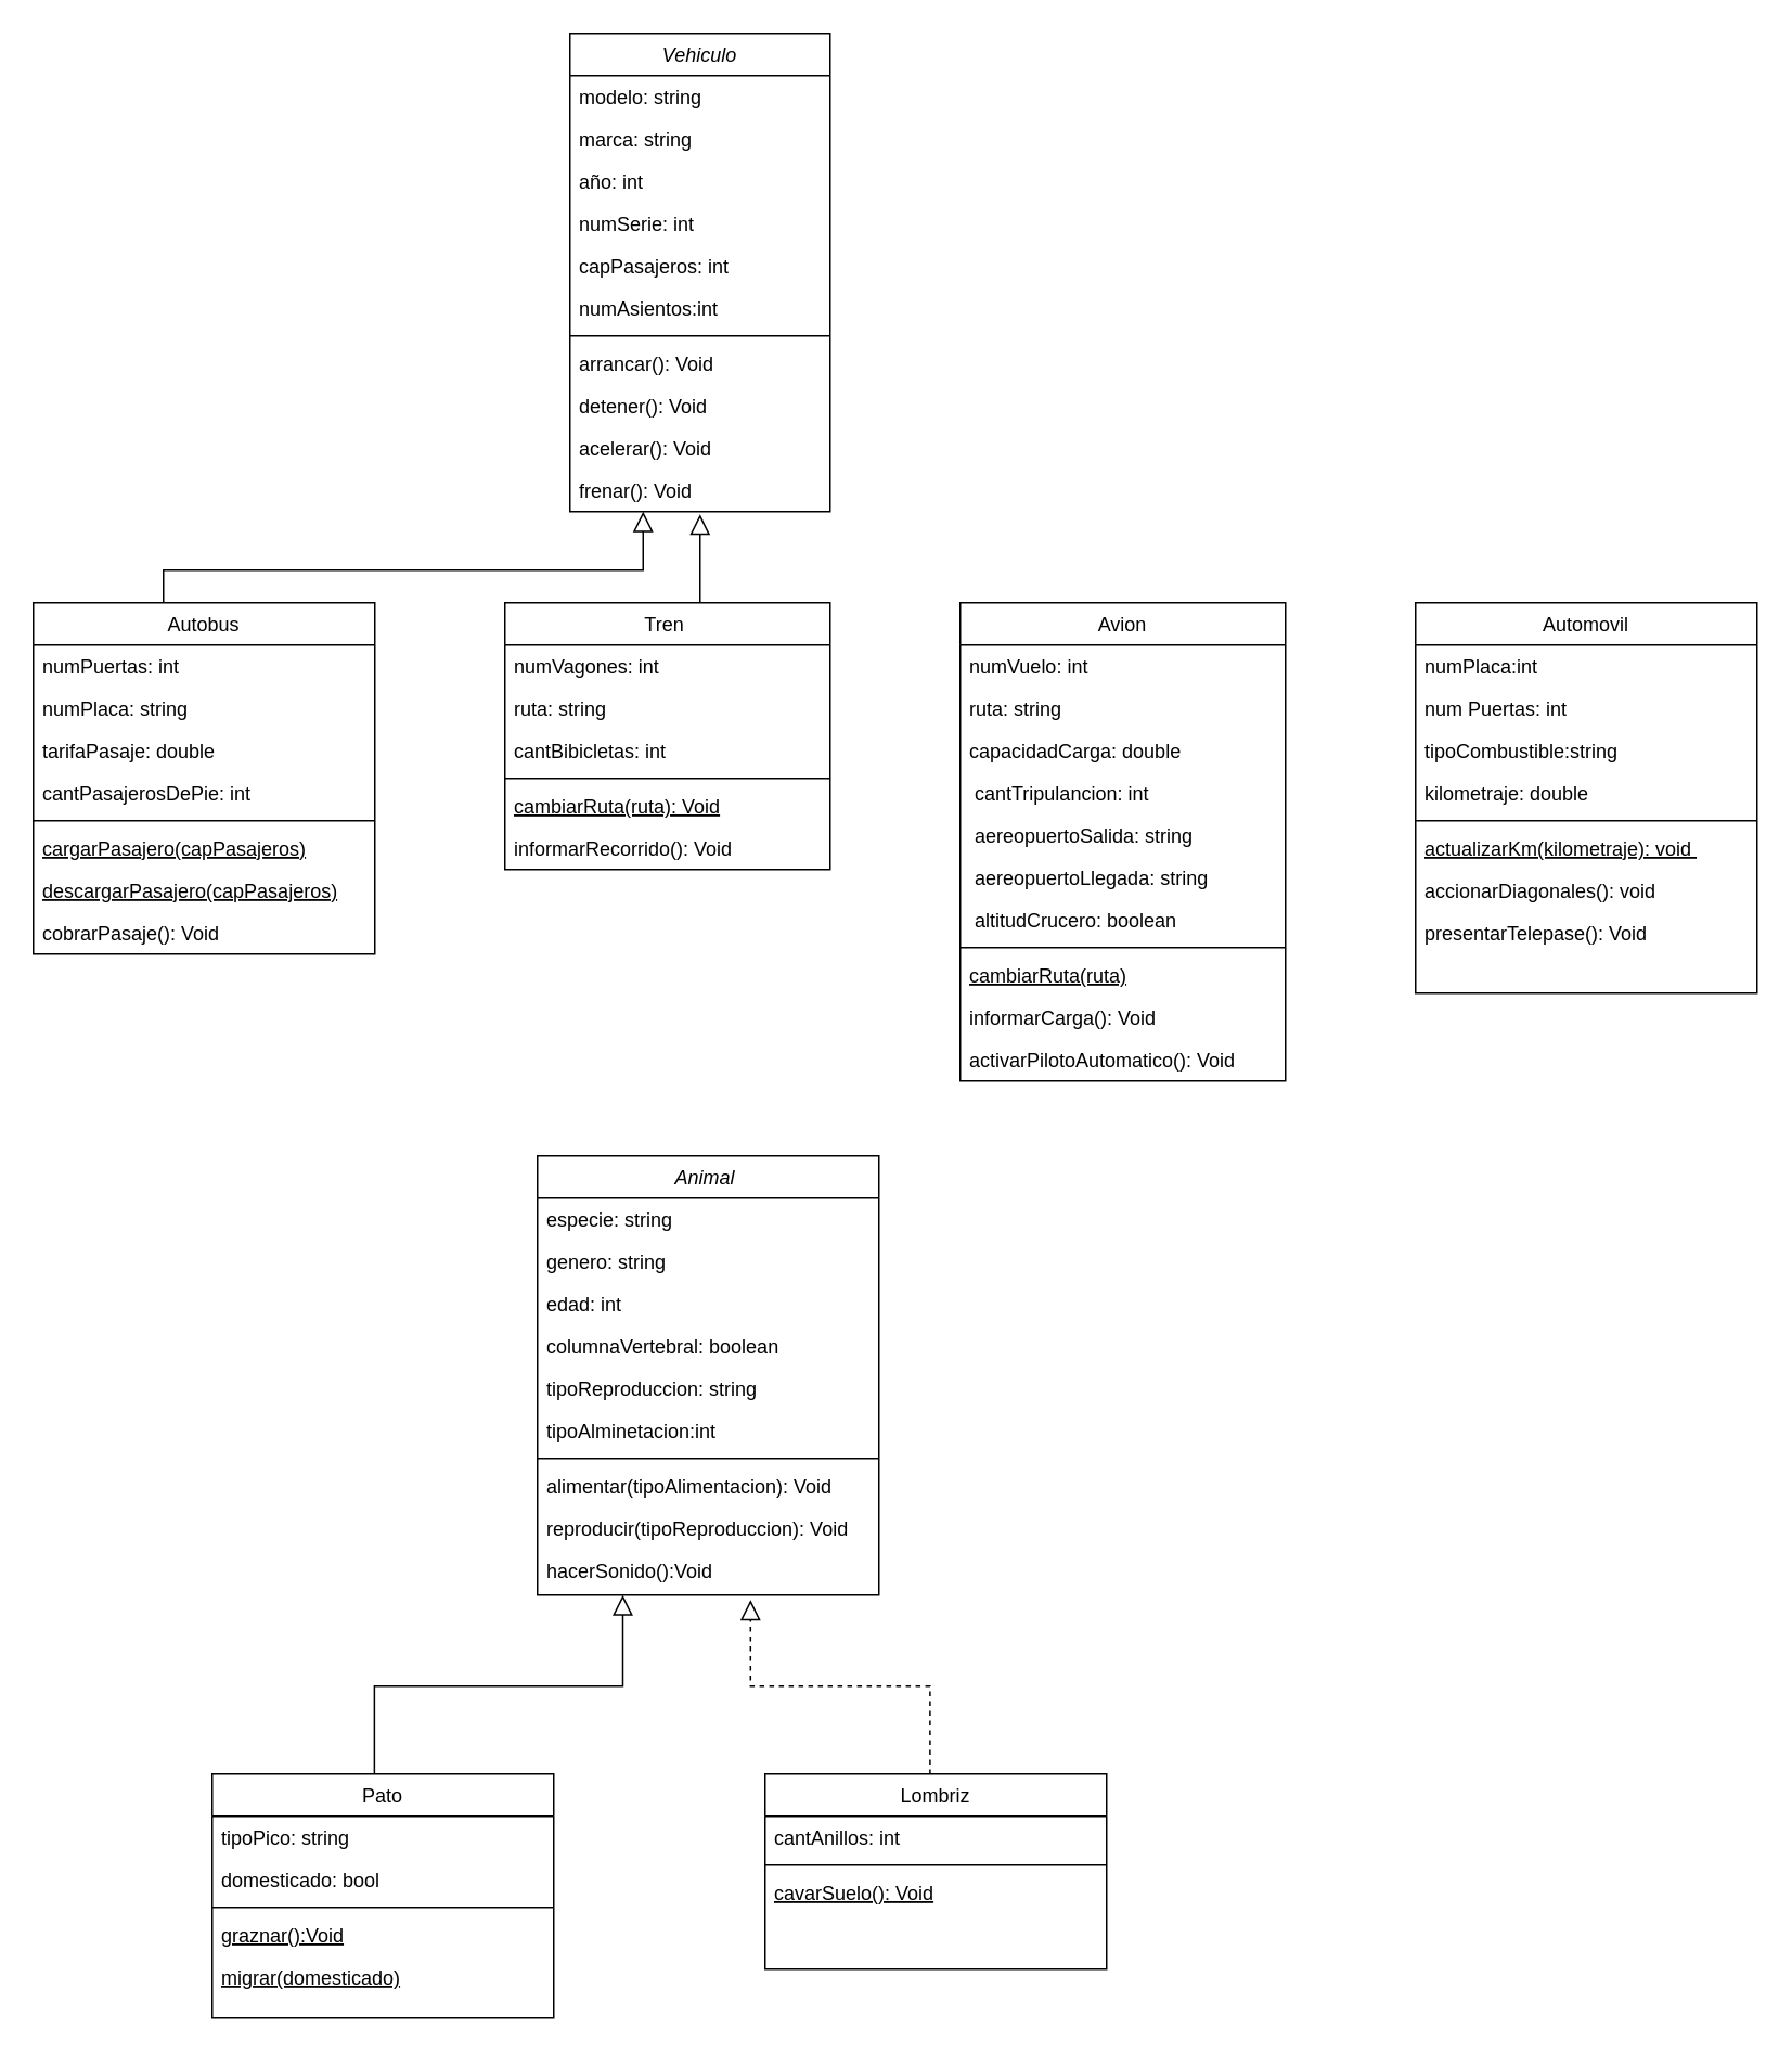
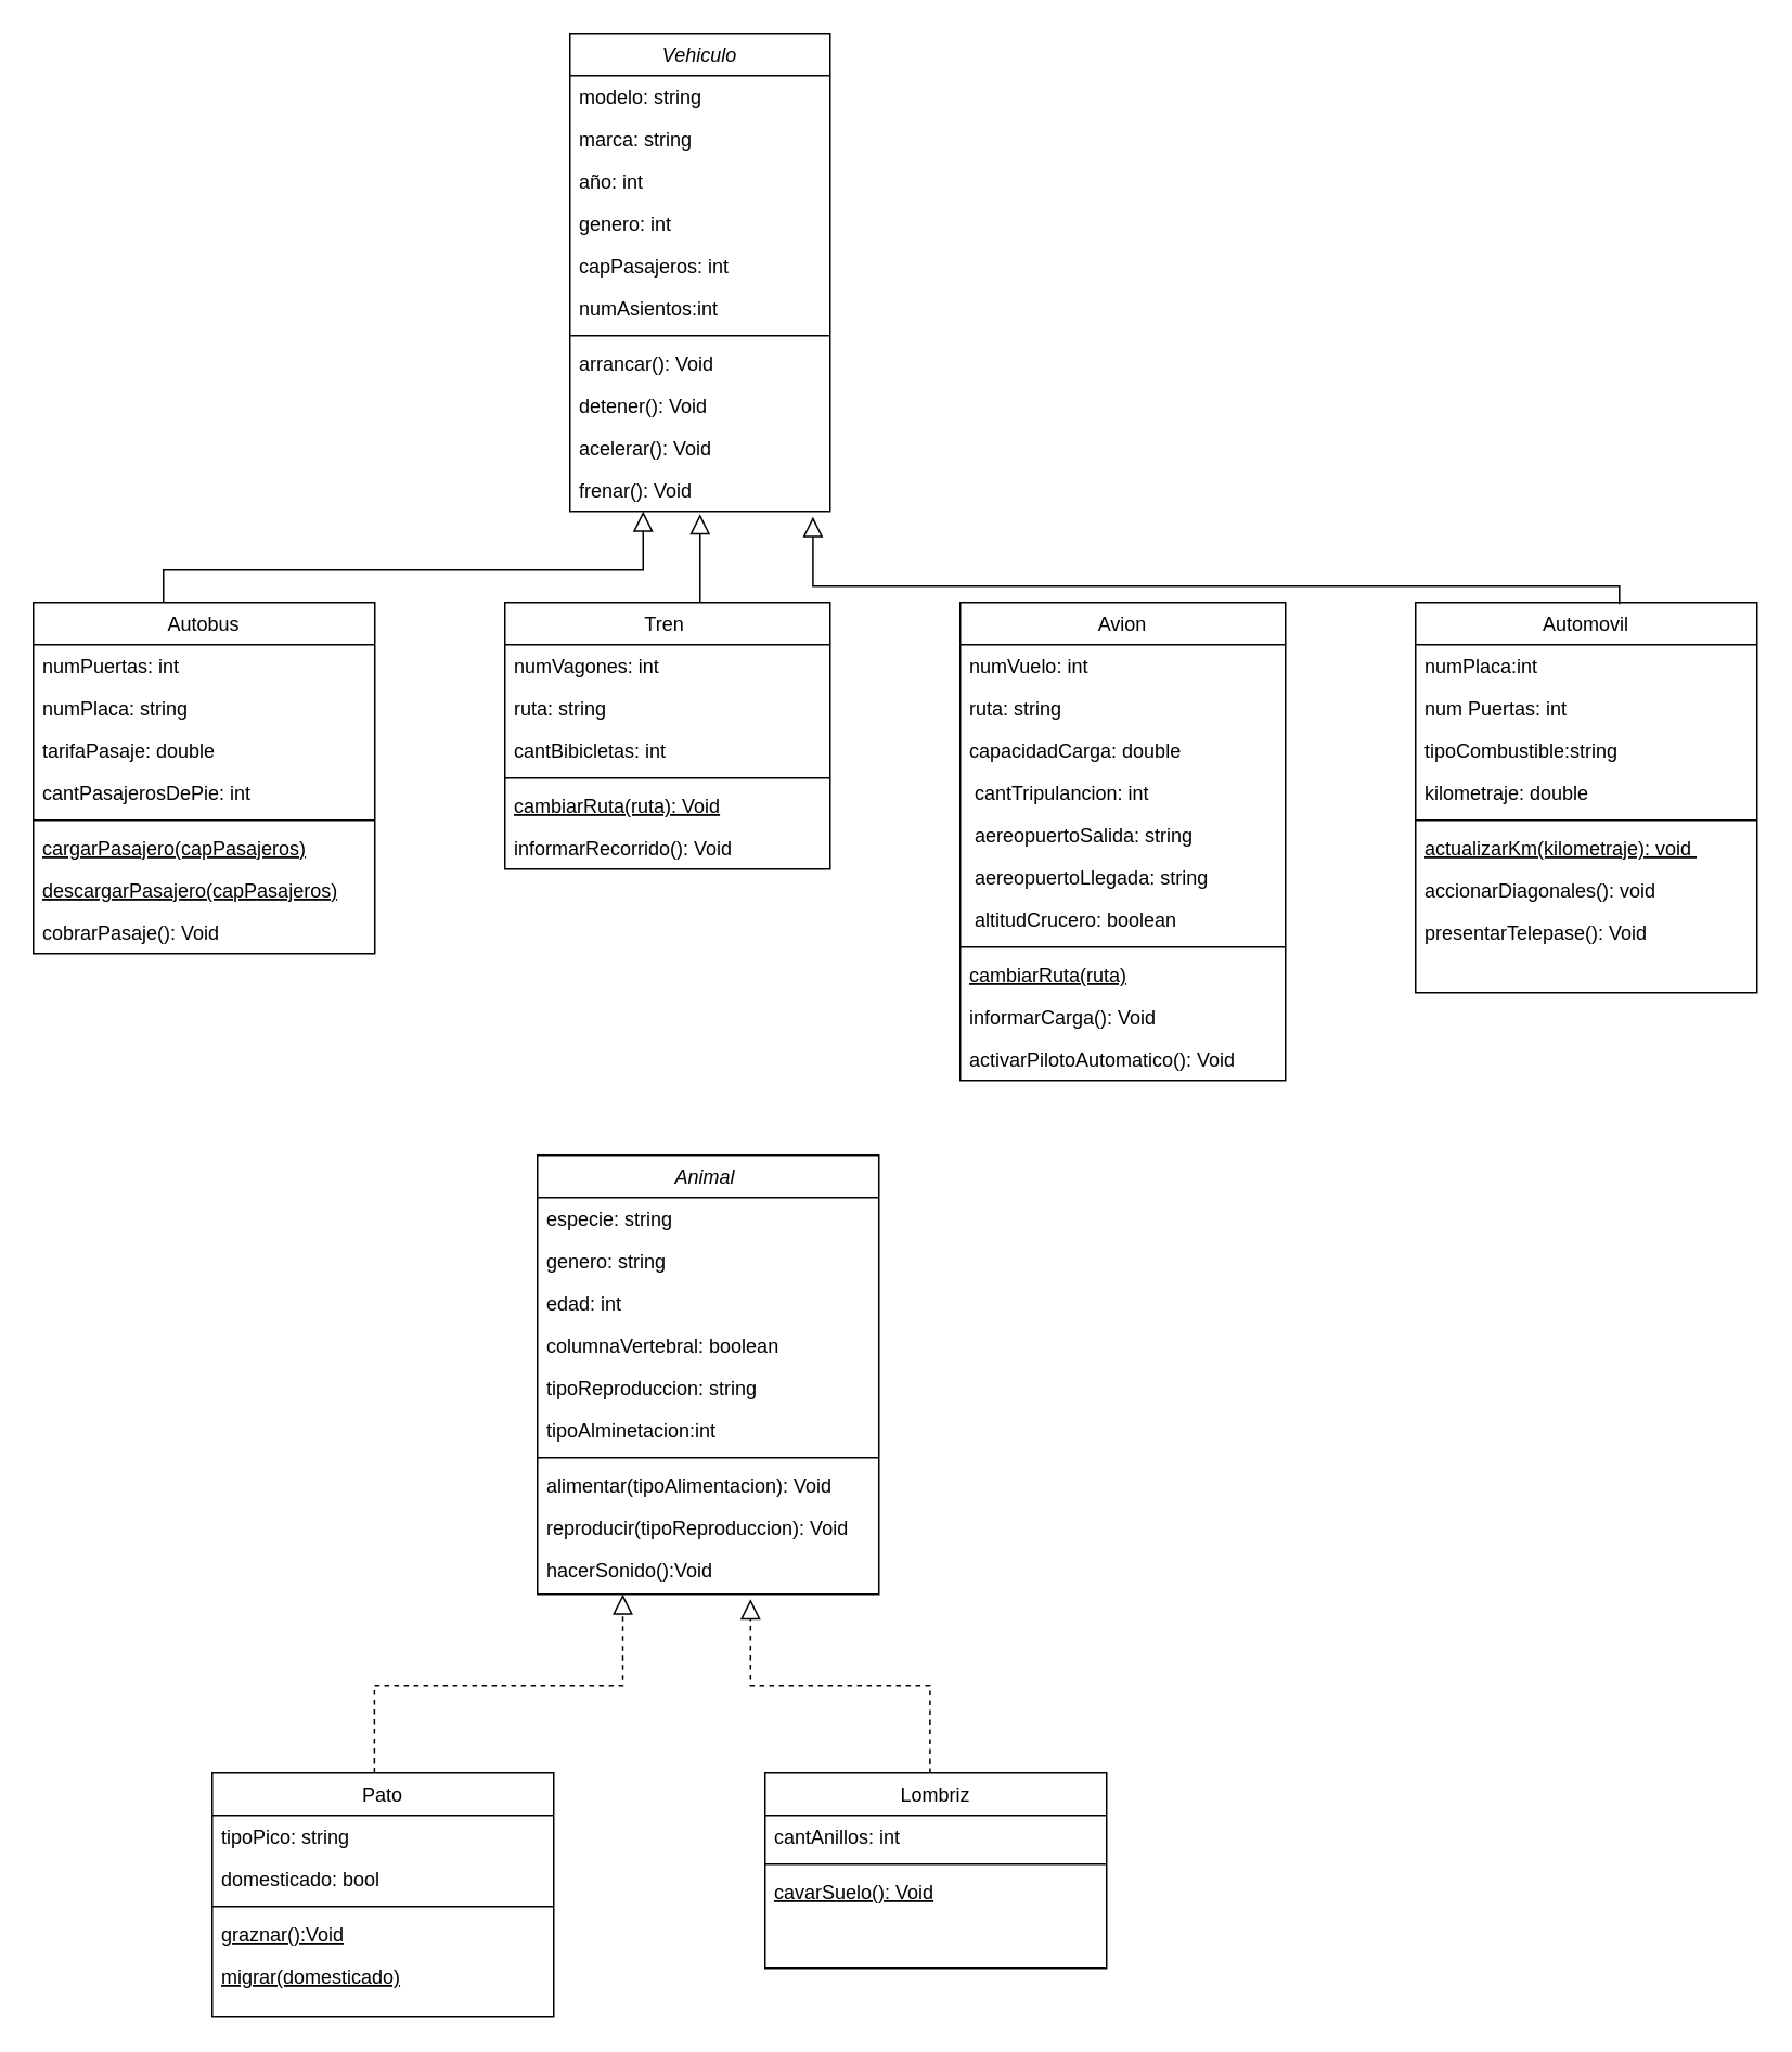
- <mxCell id="6" value="numSerie: int" style="text;align=left;verticalAlign=top;spacingLeft=4;spacingRight=4;overflow=hidden;rotatable=0;points=[[0,0.5],[1,0.5]];portConstraint=eastwest;" parent="2" vertex="1"><mxGeometry y="104" width="160" height="26" as="geometry" /></mxCell>
+ <mxCell id="6" value="genero: int" style="text;align=left;verticalAlign=top;spacingLeft=4;spacingRight=4;overflow=hidden;rotatable=0;points=[[0,0.5],[1,0.5]];portConstraint=eastwest;" parent="2" vertex="1"><mxGeometry y="104" width="160" height="26" as="geometry" /></mxCell>
+ <mxCell id="53" value="" style="endArrow=block;endSize=10;endFill=0;shadow=0;strokeWidth=1;rounded=0;curved=0;edgeStyle=elbowEdgeStyle;elbow=vertical;exitX=0.597;exitY=0.004;exitDx=0;exitDy=0;entryX=0.934;entryY=1.129;entryDx=0;entryDy=0;entryPerimeter=0;exitPerimeter=0;" parent="1" source="44" target="13" edge="1"><mxGeometry width="160" relative="1" as="geometry"><mxPoint x="825" y="383" as="sourcePoint" /><mxPoint x="472" y="326" as="targetPoint" /><Array as="points"><mxPoint x="450" y="360" /><mxPoint x="450" y="360" /></Array></mxGeometry></mxCell>
- <mxCell id="65" value="" style="endArrow=block;endSize=10;endFill=0;shadow=0;strokeWidth=1;rounded=0;curved=0;edgeStyle=elbowEdgeStyle;elbow=vertical;exitX=0.475;exitY=-0.001;exitDx=0;exitDy=0;exitPerimeter=0;entryX=0.25;entryY=1;entryDx=0;entryDy=0;" edge="1" parent="1" source="66" target="54"><mxGeometry width="160" relative="1" as="geometry"><mxPoint x="229" y="1056" as="sourcePoint" /><mxPoint x="524" y="1000" as="targetPoint" /><Array as="points"><mxPoint x="364" y="1036" /></Array></mxGeometry></mxCell>
+ <mxCell id="65" value="" style="endArrow=block;endSize=10;endFill=0;shadow=0;strokeWidth=1;rounded=0;curved=0;edgeStyle=elbowEdgeStyle;elbow=vertical;exitX=0.475;exitY=-0.001;exitDx=0;exitDy=0;exitPerimeter=0;entryX=0.25;entryY=1;entryDx=0;entryDy=0;dashed=1;" edge="1" parent="1" source="66" target="54"><mxGeometry width="160" relative="1" as="geometry"><mxPoint x="229" y="1056" as="sourcePoint" /><mxPoint x="524" y="1000" as="targetPoint" /><Array as="points"><mxPoint x="364" y="1036" /></Array></mxGeometry></mxCell>
